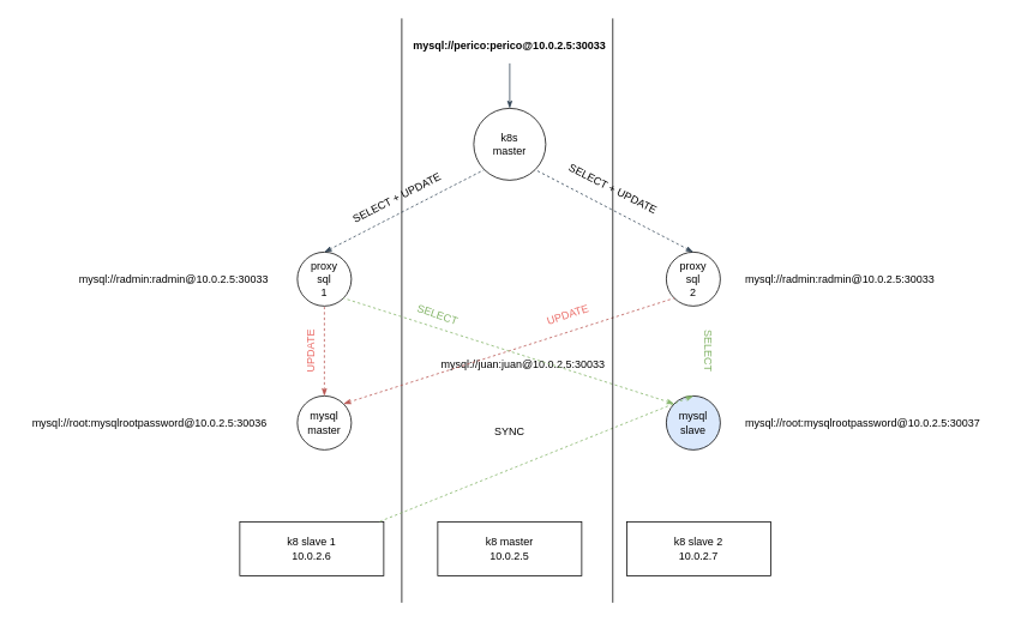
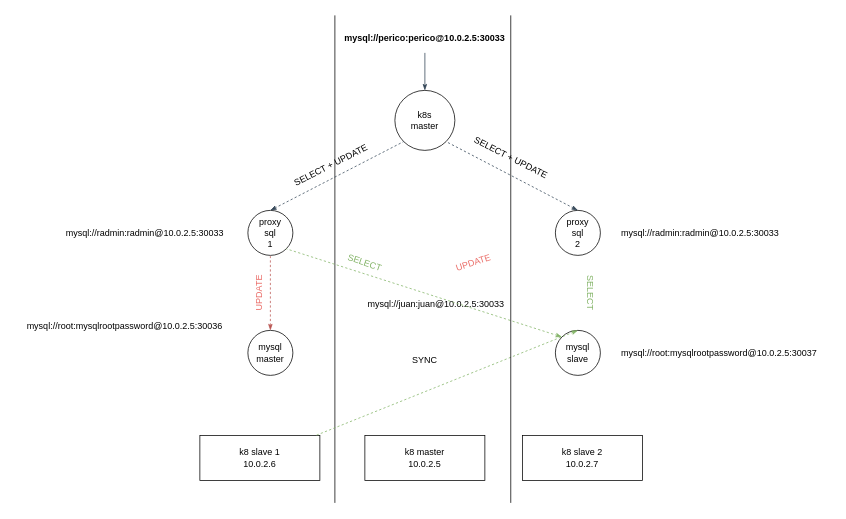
- <mxCell id="17" value="" style="endArrow=none;dashed=1;html=1;exitX=1;exitY=0;exitDx=0;exitDy=0;entryX=0;entryY=1;entryDx=0;entryDy=0;startArrow=classicThin;startFill=1;fillColor=#f8cecc;strokeColor=#b85450;" edge="1" parent="1" source="4" target="8"><mxGeometry width="50" height="50" relative="1" as="geometry"><mxPoint x="446" y="390" as="sourcePoint" /><mxPoint x="496" y="340" as="targetPoint" /></mxGeometry></mxCell>
- <mxCell id="3" value="mysql://root:mysqlrootpassword@10.0.2.5:30036" style="text;html=1;strokeColor=none;fillColor=none;align=center;verticalAlign=middle;whiteSpace=wrap;rounded=0;" parent="1" vertex="1"><mxGeometry x="26" y="460" width="280" height="20" as="geometry" /></mxCell>
+ <mxCell id="3" value="mysql://root:mysqlrootpassword@10.0.2.5:30036" style="text;html=1;strokeColor=none;fillColor=none;align=center;verticalAlign=middle;whiteSpace=wrap;rounded=0;" parent="1" vertex="1"><mxGeometry x="26" y="425" width="280" height="20" as="geometry" /></mxCell>
- <mxCell id="5" value="mysql&lt;br&gt;slave" style="ellipse;whiteSpace=wrap;html=1;aspect=fixed;fillColor=#dae8fc;" parent="1" vertex="1"><mxGeometry x="740" y="440" width="60" height="60" as="geometry" /></mxCell>
+ <mxCell id="5" value="mysql&lt;br&gt;slave" style="ellipse;whiteSpace=wrap;html=1;aspect=fixed;" parent="1" vertex="1"><mxGeometry x="740" y="440" width="60" height="60" as="geometry" /></mxCell>
